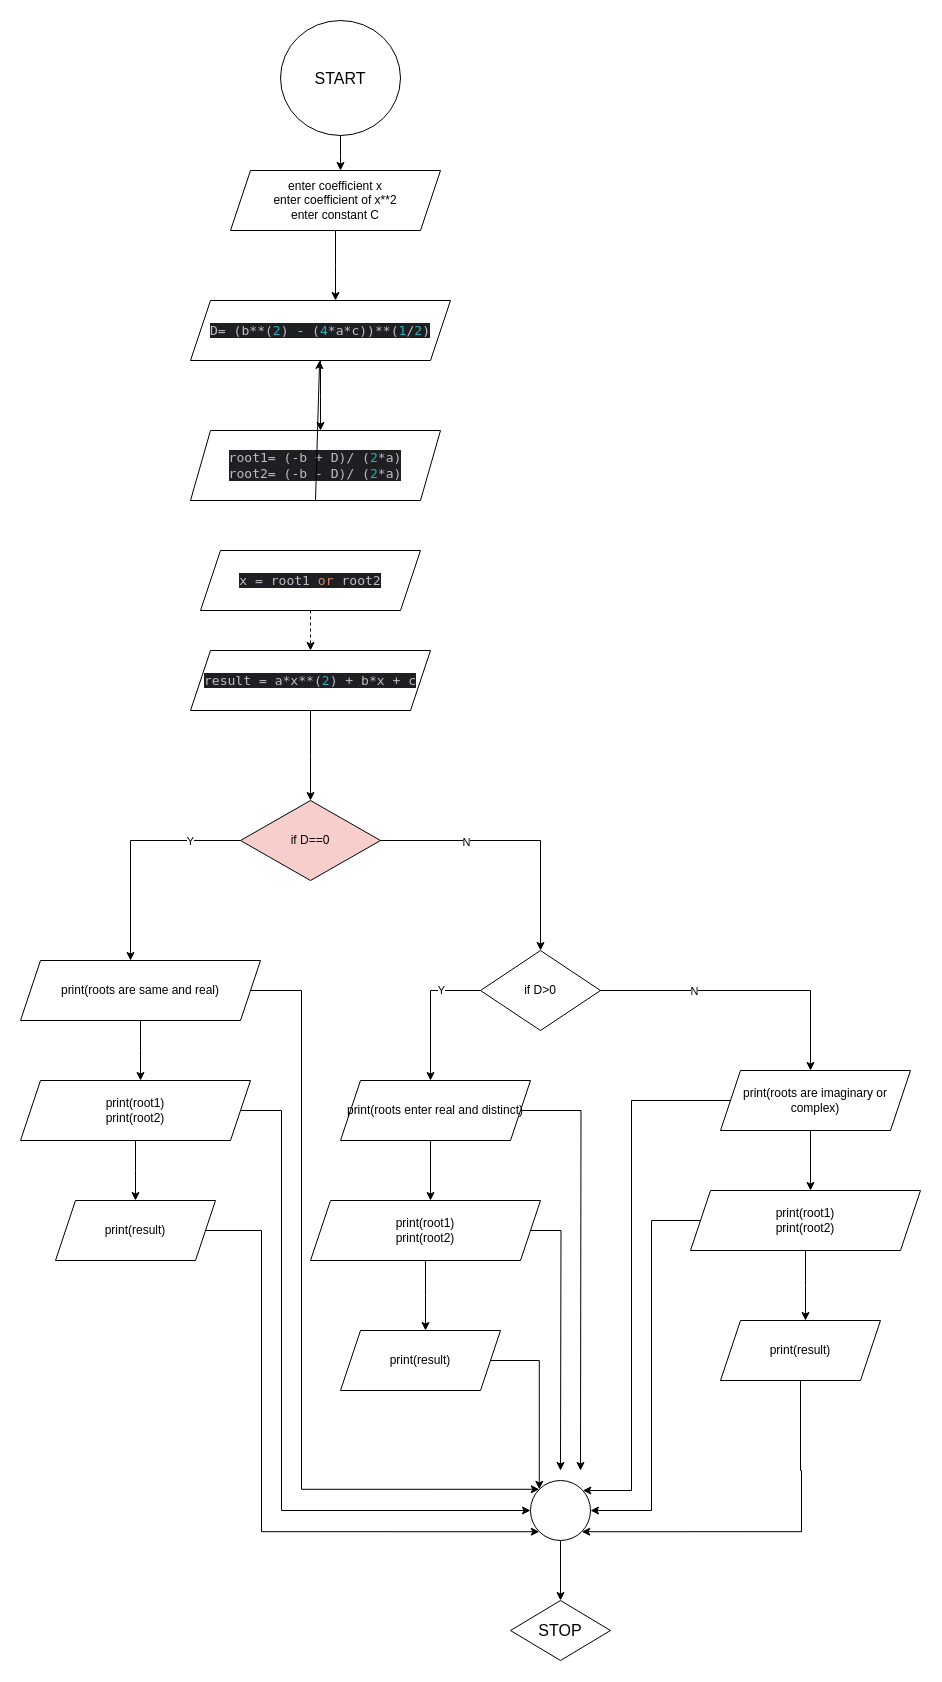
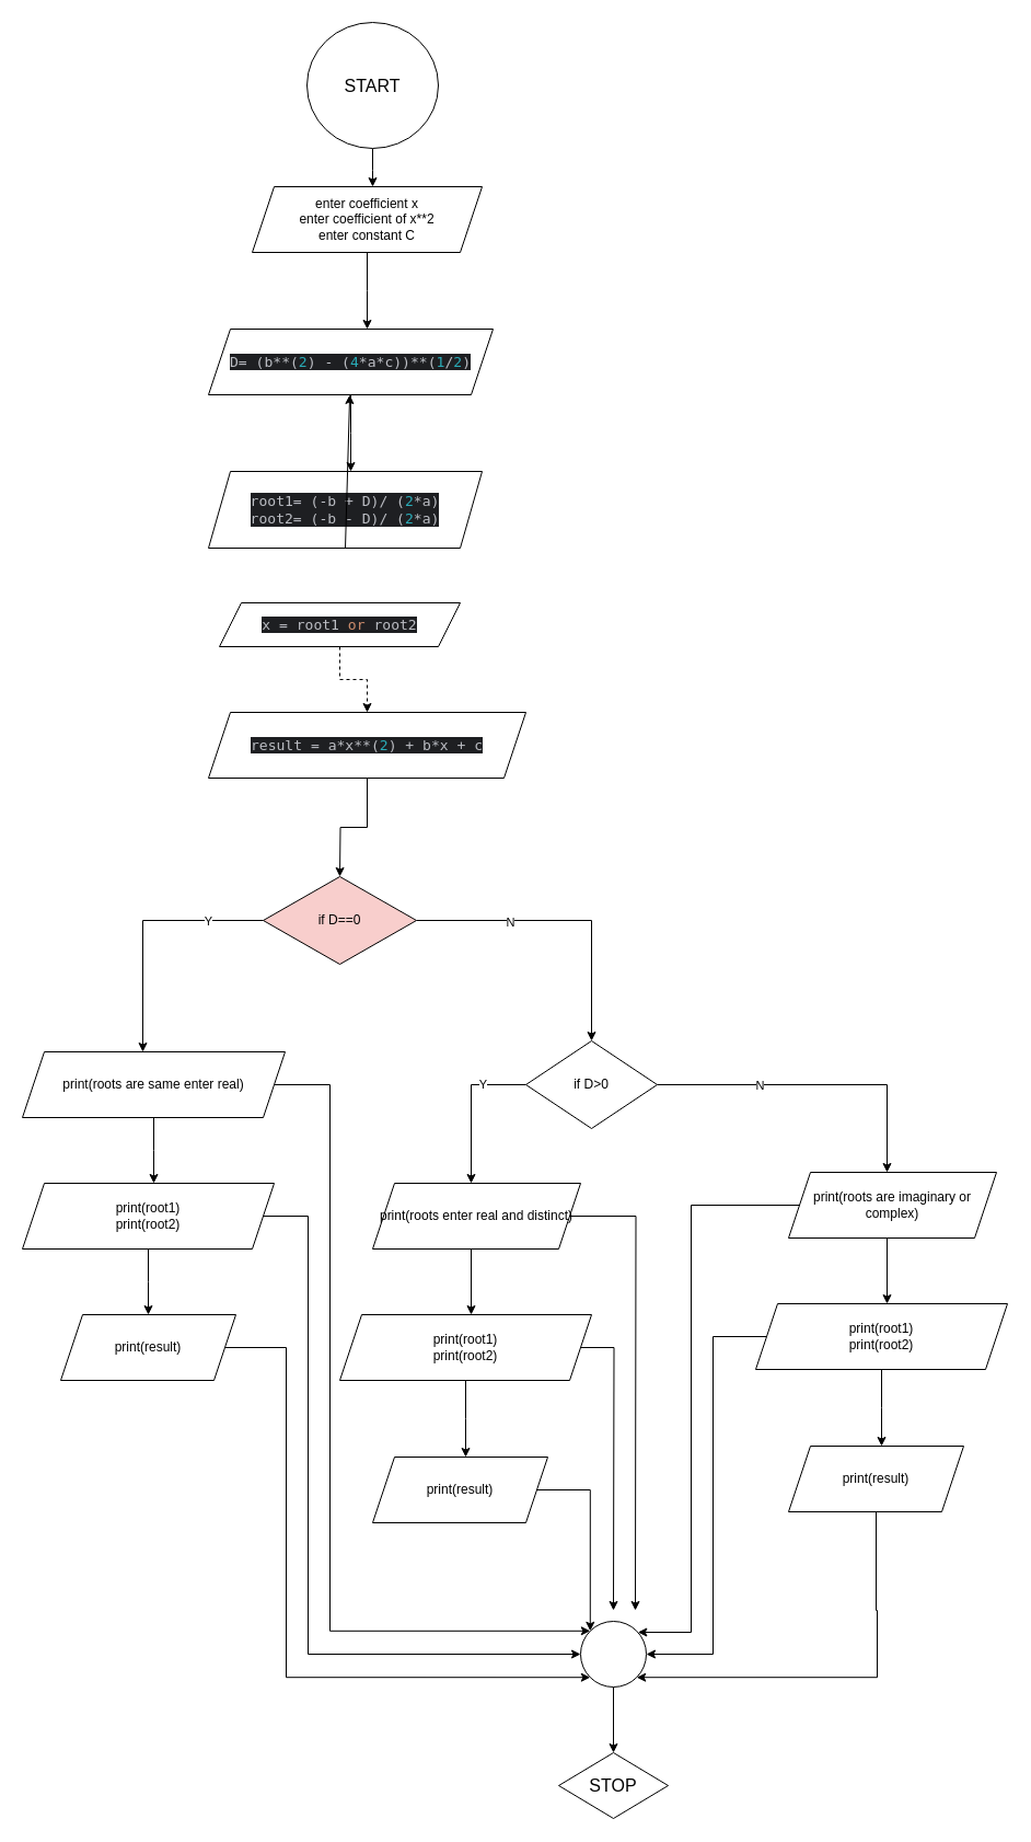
- <mxCell id="10" value="&lt;div style=&quot;background-color:#1e1f22;color:#bcbec4&quot;&gt;&lt;pre style=&quot;font-family:'JetBrains Mono',monospace;font-size:9.8pt;&quot;&gt;x = root1 &lt;span style=&quot;color:#cf8e6d;&quot;&gt;or &lt;/span&gt;root2&lt;/pre&gt;&lt;/div&gt;" style="shape=parallelogram;perimeter=parallelogramPerimeter;whiteSpace=wrap;html=1;fixedSize=1;" vertex="1" parent="1"><mxGeometry x="200" y="550" width="220" height="60" as="geometry" /></mxCell>
+ <mxCell id="10" value="&lt;div style=&quot;background-color:#1e1f22;color:#bcbec4&quot;&gt;&lt;pre style=&quot;font-family:'JetBrains Mono',monospace;font-size:9.8pt;&quot;&gt;x = root1 &lt;span style=&quot;color:#cf8e6d;&quot;&gt;or &lt;/span&gt;root2&lt;/pre&gt;&lt;/div&gt;" style="shape=parallelogram;perimeter=parallelogramPerimeter;whiteSpace=wrap;html=1;fixedSize=1;" vertex="1" parent="1"><mxGeometry x="200" y="550" width="220" height="40" as="geometry" /></mxCell>
- <mxCell id="13" value="&lt;div style=&quot;background-color:#1e1f22;color:#bcbec4&quot;&gt;&lt;pre style=&quot;font-family:'JetBrains Mono',monospace;font-size:9.8pt;&quot;&gt;&lt;pre style=&quot;font-family: &amp;quot;JetBrains Mono&amp;quot;, monospace; font-size: 9.8pt;&quot;&gt;result = a*x**(&lt;span style=&quot;color: rgb(42, 172, 184);&quot;&gt;2&lt;/span&gt;) + b*x + c&lt;/pre&gt;&lt;/pre&gt;&lt;/div&gt;" style="shape=parallelogram;perimeter=parallelogramPerimeter;whiteSpace=wrap;html=1;fixedSize=1;" vertex="1" parent="1"><mxGeometry x="190" y="650" width="240" height="60" as="geometry" /></mxCell>
+ <mxCell id="13" value="&lt;div style=&quot;background-color:#1e1f22;color:#bcbec4&quot;&gt;&lt;pre style=&quot;font-family:'JetBrains Mono',monospace;font-size:9.8pt;&quot;&gt;&lt;pre style=&quot;font-family: &amp;quot;JetBrains Mono&amp;quot;, monospace; font-size: 9.8pt;&quot;&gt;result = a*x**(&lt;span style=&quot;color: rgb(42, 172, 184);&quot;&gt;2&lt;/span&gt;) + b*x + c&lt;/pre&gt;&lt;/pre&gt;&lt;/div&gt;" style="shape=parallelogram;perimeter=parallelogramPerimeter;whiteSpace=wrap;html=1;fixedSize=1;" vertex="1" parent="1"><mxGeometry x="190" y="650" width="290" height="60" as="geometry" /></mxCell>
- <mxCell id="21" value="print(roots are same and real)" style="shape=parallelogram;perimeter=parallelogramPerimeter;whiteSpace=wrap;html=1;fixedSize=1;" vertex="1" parent="1"><mxGeometry x="20" y="960" width="240" height="60" as="geometry" /></mxCell>
+ <mxCell id="21" value="print(roots are same enter real)" style="shape=parallelogram;perimeter=parallelogramPerimeter;whiteSpace=wrap;html=1;fixedSize=1;" vertex="1" parent="1"><mxGeometry x="20" y="960" width="240" height="60" as="geometry" /></mxCell>
